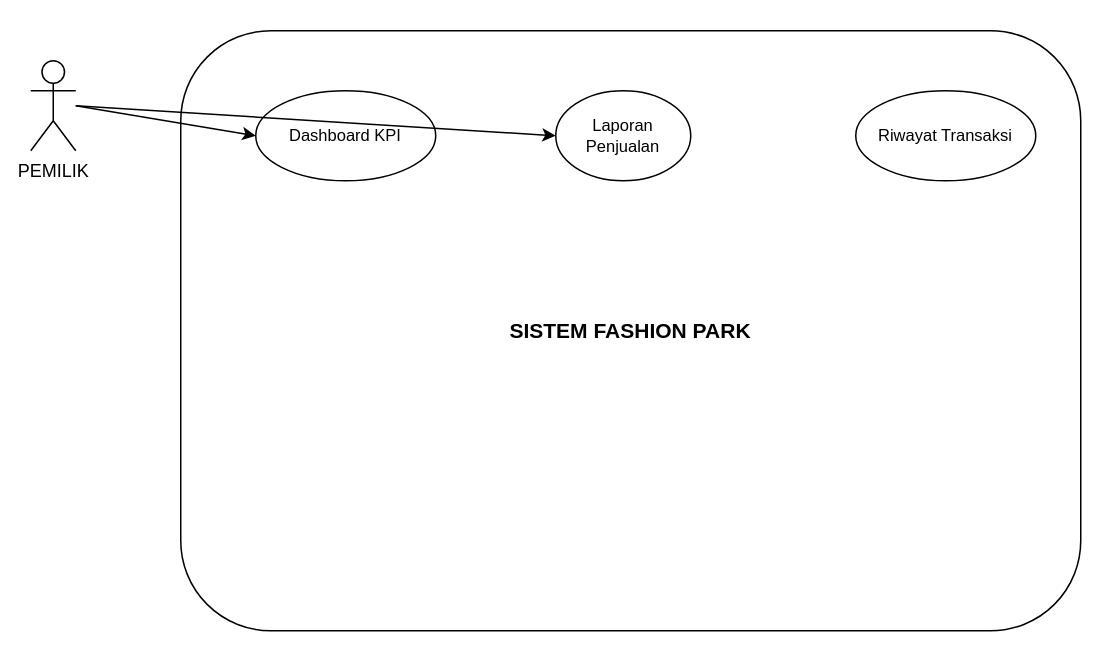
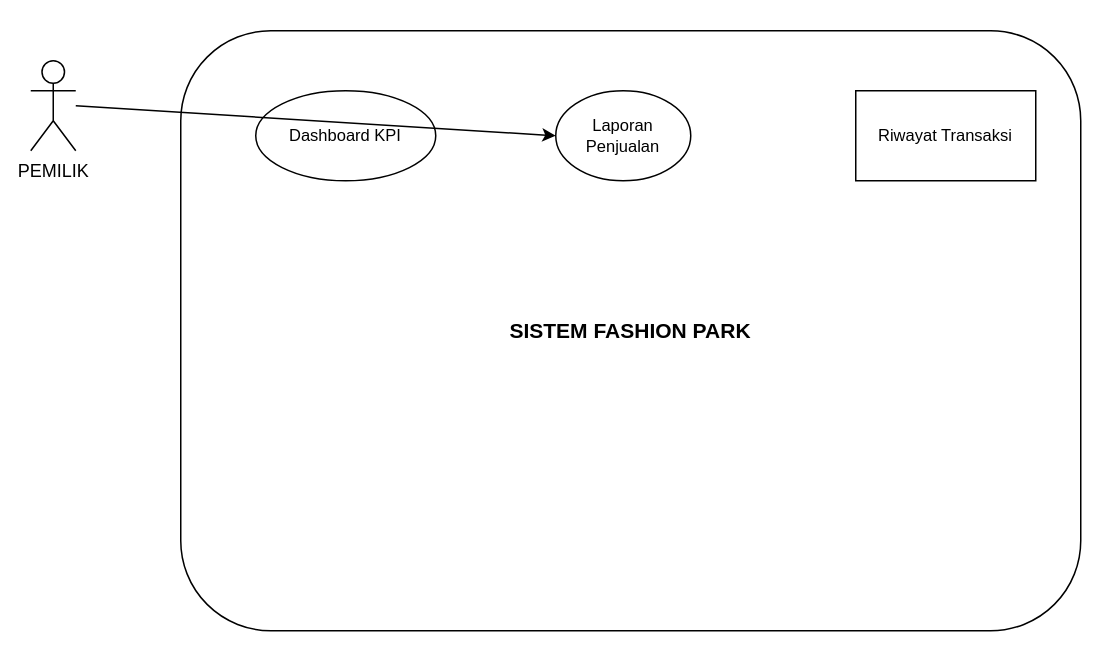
- <mxCell id="7" value="" style="endArrow=classic;html=1;rounded=0;exitX=1;exitY=0.5;exitDx=0;exitDy=0;entryX=0;entryY=0.5;entryDx=0;entryDy=0;strokeColor=#000000;" edge="1" parent="1" source="2" target="4"><mxGeometry width="50" height="50" relative="1" as="geometry"><mxPoint x="370" y="340" as="sourcePoint" /><mxPoint x="420" y="290" as="targetPoint" /></mxGeometry></mxCell>
- <mxCell id="6" value="Riwayat Transaksi" style="ellipse;whiteSpace=wrap;html=1;fillColor=#ffffff;strokeColor=#000000;fontSize=11;" vertex="1" parent="1"><mxGeometry x="570" y="60" width="120" height="60" as="geometry" /></mxCell>
+ <mxCell id="6" value="Riwayat Transaksi" style="whiteSpace=wrap;html=1;fillColor=#ffffff;strokeColor=#000000;fontSize=11;rounded=0;" vertex="1" parent="1"><mxGeometry x="570" y="60" width="120" height="60" as="geometry" /></mxCell>
